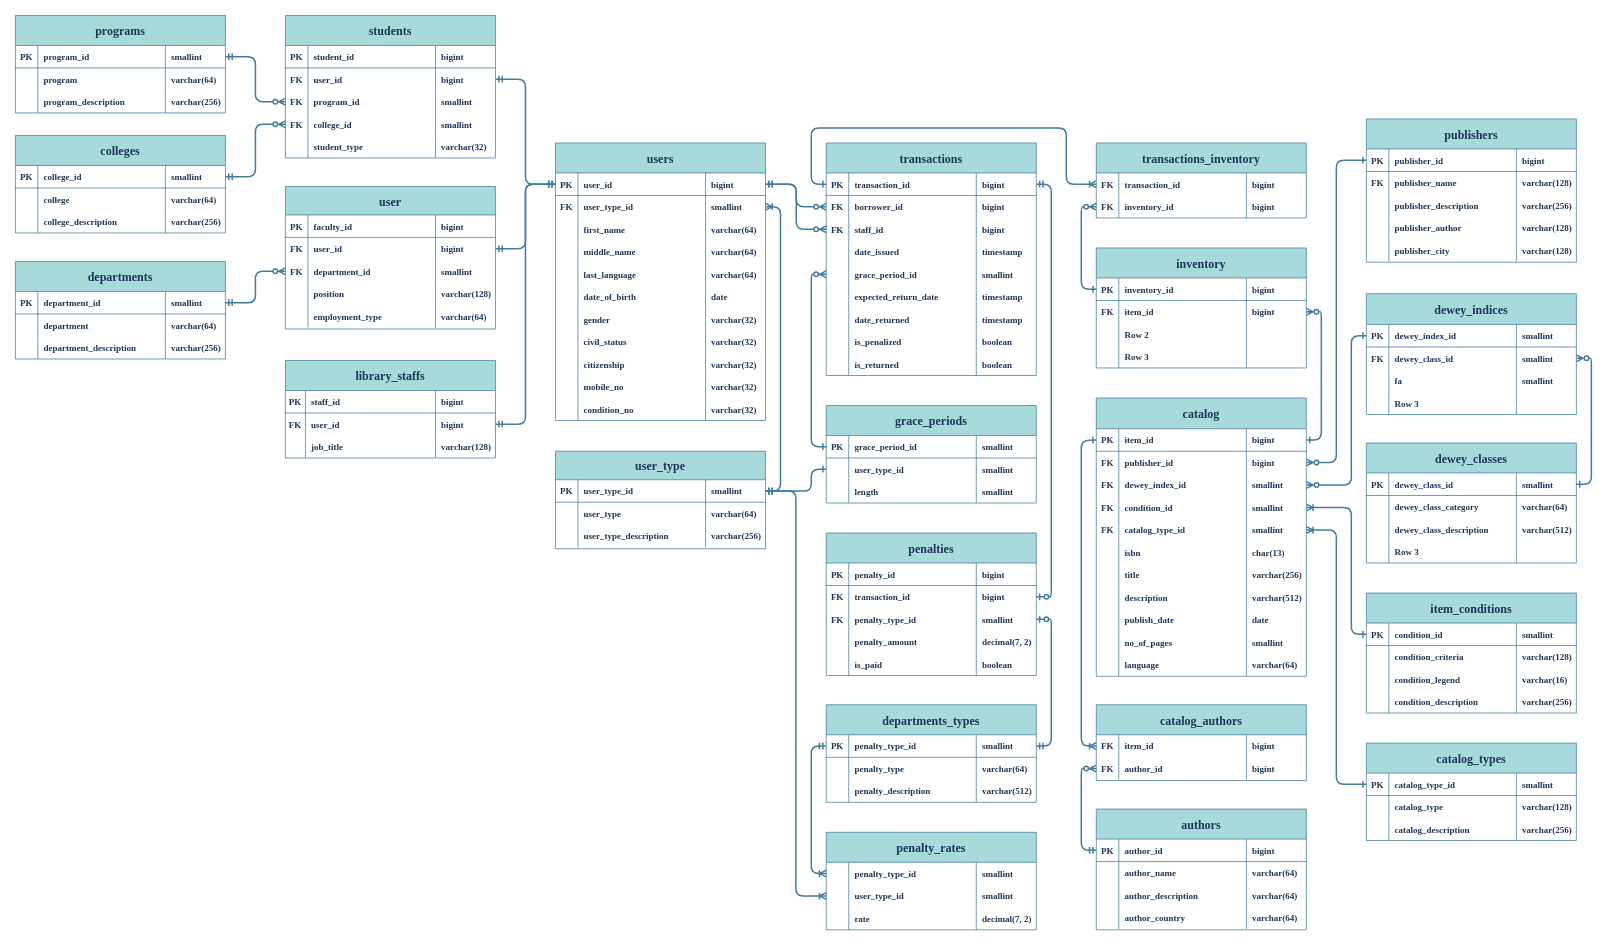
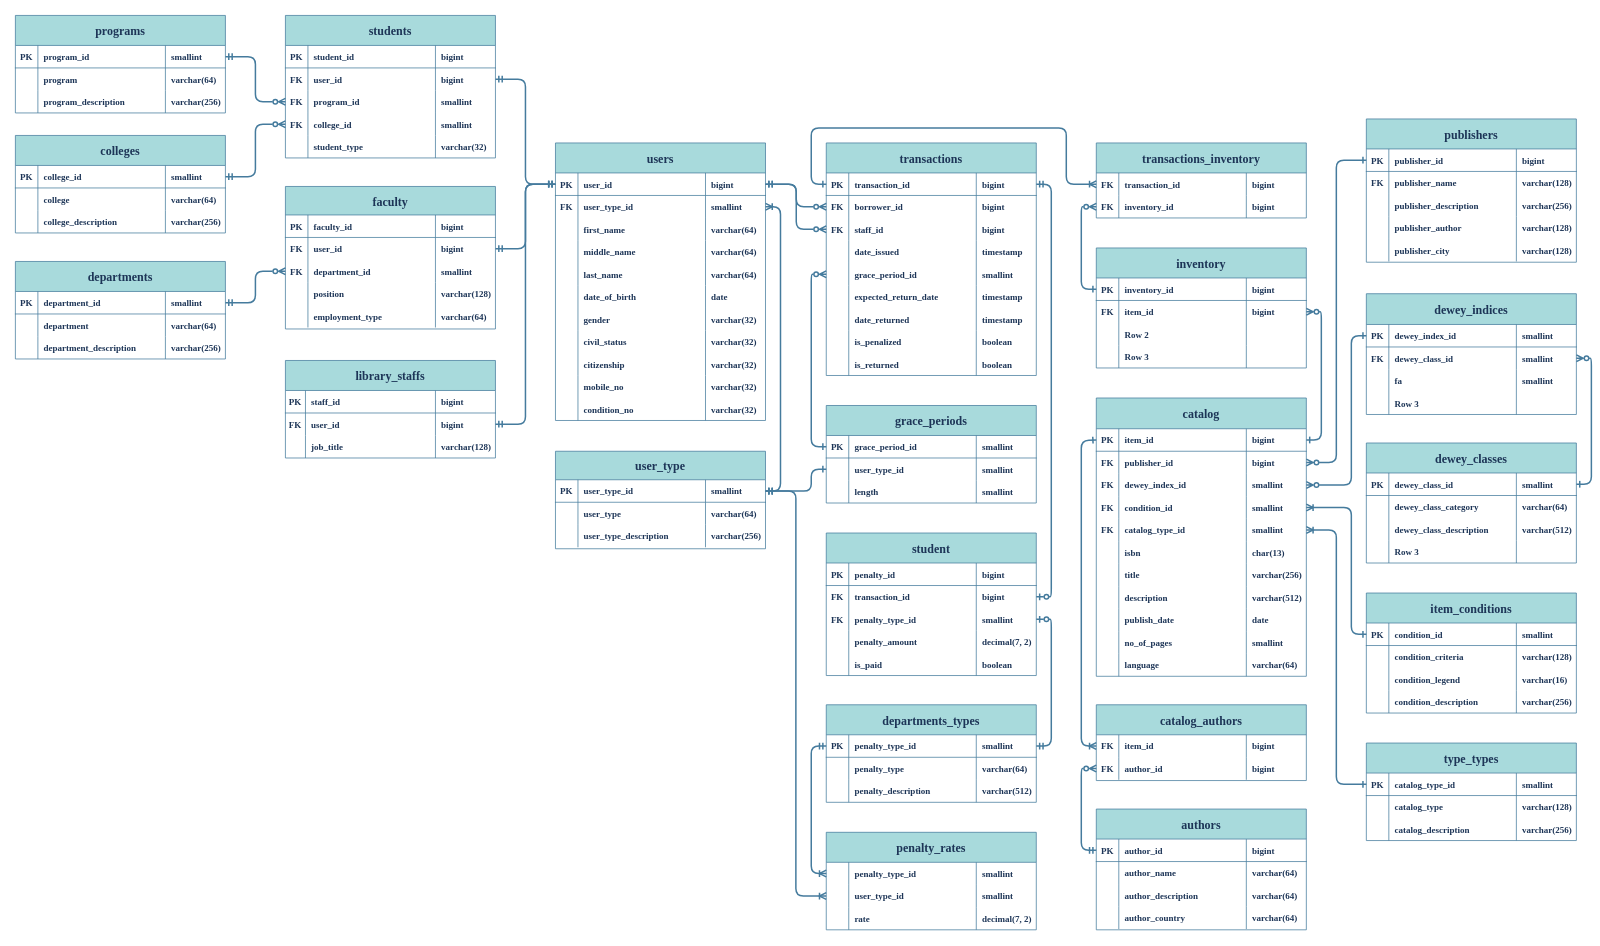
- <mxCell id="128" value="user" style="shape=table;startSize=38;container=1;collapsible=1;childLayout=tableLayout;fixedRows=1;rowLines=0;fontStyle=1;align=center;resizeLast=1;rounded=0;labelBackgroundColor=none;fillColor=#A8DADC;strokeColor=#457B9D;fontColor=#1D3557;fontFamily=Source Sans Pro;fontSource=https%3A%2F%2Ffonts.googleapis.com%2Fcss%3Ffamily%3DSource%2BSans%2BPro;fontSize=16;spacing=2;spacingLeft=0;spacingBottom=0;spacingRight=0;labelBorderColor=none;autosize=1;noLabel=0;" parent="1" vertex="1"><mxGeometry x="380" y="248" width="280" height="190.0" as="geometry"><mxRectangle x="270" y="230" width="120" height="30" as="alternateBounds" /></mxGeometry></mxCell>
+ <mxCell id="128" value="faculty" style="shape=table;startSize=38;container=1;collapsible=1;childLayout=tableLayout;fixedRows=1;rowLines=0;fontStyle=1;align=center;resizeLast=1;rounded=0;labelBackgroundColor=none;fillColor=#A8DADC;strokeColor=#457B9D;fontColor=#1D3557;fontFamily=Source Sans Pro;fontSource=https%3A%2F%2Ffonts.googleapis.com%2Fcss%3Ffamily%3DSource%2BSans%2BPro;fontSize=16;spacing=2;spacingLeft=0;spacingBottom=0;spacingRight=0;labelBorderColor=none;autosize=1;noLabel=0;" parent="1" vertex="1"><mxGeometry x="380" y="248" width="280" height="190.0" as="geometry"><mxRectangle x="270" y="230" width="120" height="30" as="alternateBounds" /></mxGeometry></mxCell>
- <mxCell id="86" value="last_language" style="shape=partialRectangle;connectable=0;fillColor=none;top=0;left=0;bottom=0;right=0;align=left;spacingLeft=6;overflow=hidden;rounded=0;labelBackgroundColor=none;strokeColor=#457B9D;fontColor=#1D3557;fontFamily=Source Sans Pro;fontSource=https%3A%2F%2Ffonts.googleapis.com%2Fcss%3Ffamily%3DSource%2BSans%2BPro;spacingBottom=0;spacingRight=0;fontStyle=1" parent="84" vertex="1"><mxGeometry x="30" width="170" height="30" as="geometry"><mxRectangle width="170" height="30" as="alternateBounds" /></mxGeometry></mxCell>
+ <mxCell id="86" value="last_name" style="shape=partialRectangle;connectable=0;fillColor=none;top=0;left=0;bottom=0;right=0;align=left;spacingLeft=6;overflow=hidden;rounded=0;labelBackgroundColor=none;strokeColor=#457B9D;fontColor=#1D3557;fontFamily=Source Sans Pro;fontSource=https%3A%2F%2Ffonts.googleapis.com%2Fcss%3Ffamily%3DSource%2BSans%2BPro;spacingBottom=0;spacingRight=0;fontStyle=1" parent="84" vertex="1"><mxGeometry x="30" width="170" height="30" as="geometry"><mxRectangle width="170" height="30" as="alternateBounds" /></mxGeometry></mxCell>
- <mxCell id="316" value="penalties" style="shape=table;startSize=40;container=1;collapsible=1;childLayout=tableLayout;fixedRows=1;rowLines=0;fontStyle=1;align=center;resizeLast=1;rounded=0;labelBackgroundColor=none;fillColor=#A8DADC;strokeColor=#457B9D;fontColor=#1D3557;fontFamily=Source Sans Pro;fontSource=https%3A%2F%2Ffonts.googleapis.com%2Fcss%3Ffamily%3DSource%2BSans%2BPro;fontSize=16;spacing=2;spacingLeft=0;spacingBottom=0;spacingRight=0;labelBorderColor=none;autosize=1;noLabel=0;" parent="1" vertex="1"><mxGeometry x="1101" y="710" width="280" height="190" as="geometry"><mxRectangle x="270" y="230" width="120" height="30" as="alternateBounds" /></mxGeometry></mxCell>
+ <mxCell id="316" value="student" style="shape=table;startSize=40;container=1;collapsible=1;childLayout=tableLayout;fixedRows=1;rowLines=0;fontStyle=1;align=center;resizeLast=1;rounded=0;labelBackgroundColor=none;fillColor=#A8DADC;strokeColor=#457B9D;fontColor=#1D3557;fontFamily=Source Sans Pro;fontSource=https%3A%2F%2Ffonts.googleapis.com%2Fcss%3Ffamily%3DSource%2BSans%2BPro;fontSize=16;spacing=2;spacingLeft=0;spacingBottom=0;spacingRight=0;labelBorderColor=none;autosize=1;noLabel=0;" parent="1" vertex="1"><mxGeometry x="1101" y="710" width="280" height="190" as="geometry"><mxRectangle x="270" y="230" width="120" height="30" as="alternateBounds" /></mxGeometry></mxCell>
- <mxCell id="444" value="catalog_types" style="shape=table;startSize=40;container=1;collapsible=1;childLayout=tableLayout;fixedRows=1;rowLines=0;fontStyle=1;align=center;resizeLast=1;rounded=0;labelBackgroundColor=none;fillColor=#A8DADC;strokeColor=#457B9D;fontColor=#1D3557;fontFamily=Source Sans Pro;fontSource=https%3A%2F%2Ffonts.googleapis.com%2Fcss%3Ffamily%3DSource%2BSans%2BPro;fontSize=16;spacing=2;spacingLeft=0;spacingBottom=0;spacingRight=0;labelBorderColor=none;autosize=1;noLabel=0;" vertex="1" parent="1"><mxGeometry x="1821" y="990" width="280" height="130" as="geometry"><mxRectangle x="270" y="230" width="120" height="30" as="alternateBounds" /></mxGeometry></mxCell>
+ <mxCell id="444" value="type_types" style="shape=table;startSize=40;container=1;collapsible=1;childLayout=tableLayout;fixedRows=1;rowLines=0;fontStyle=1;align=center;resizeLast=1;rounded=0;labelBackgroundColor=none;fillColor=#A8DADC;strokeColor=#457B9D;fontColor=#1D3557;fontFamily=Source Sans Pro;fontSource=https%3A%2F%2Ffonts.googleapis.com%2Fcss%3Ffamily%3DSource%2BSans%2BPro;fontSize=16;spacing=2;spacingLeft=0;spacingBottom=0;spacingRight=0;labelBorderColor=none;autosize=1;noLabel=0;" vertex="1" parent="1"><mxGeometry x="1821" y="990" width="280" height="130" as="geometry"><mxRectangle x="270" y="230" width="120" height="30" as="alternateBounds" /></mxGeometry></mxCell>
